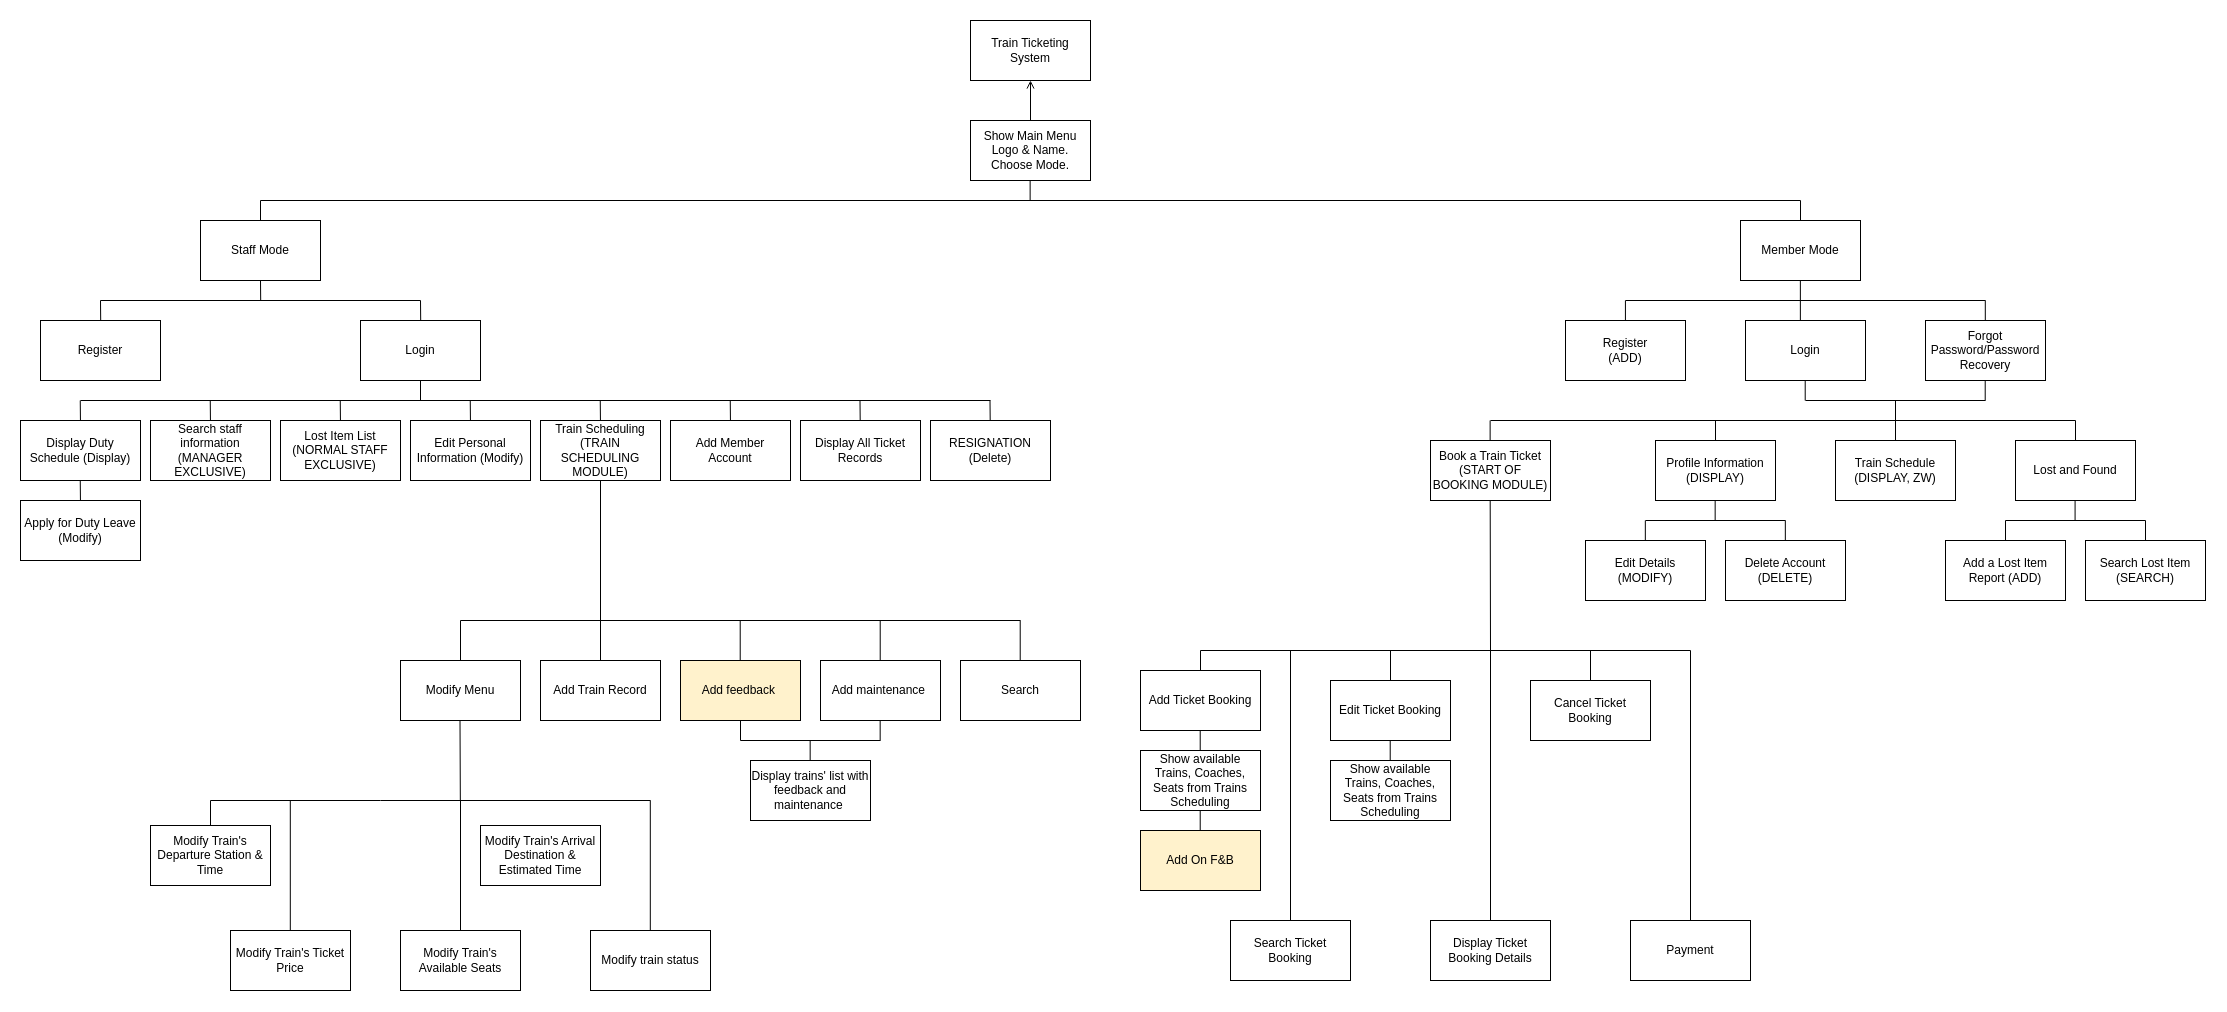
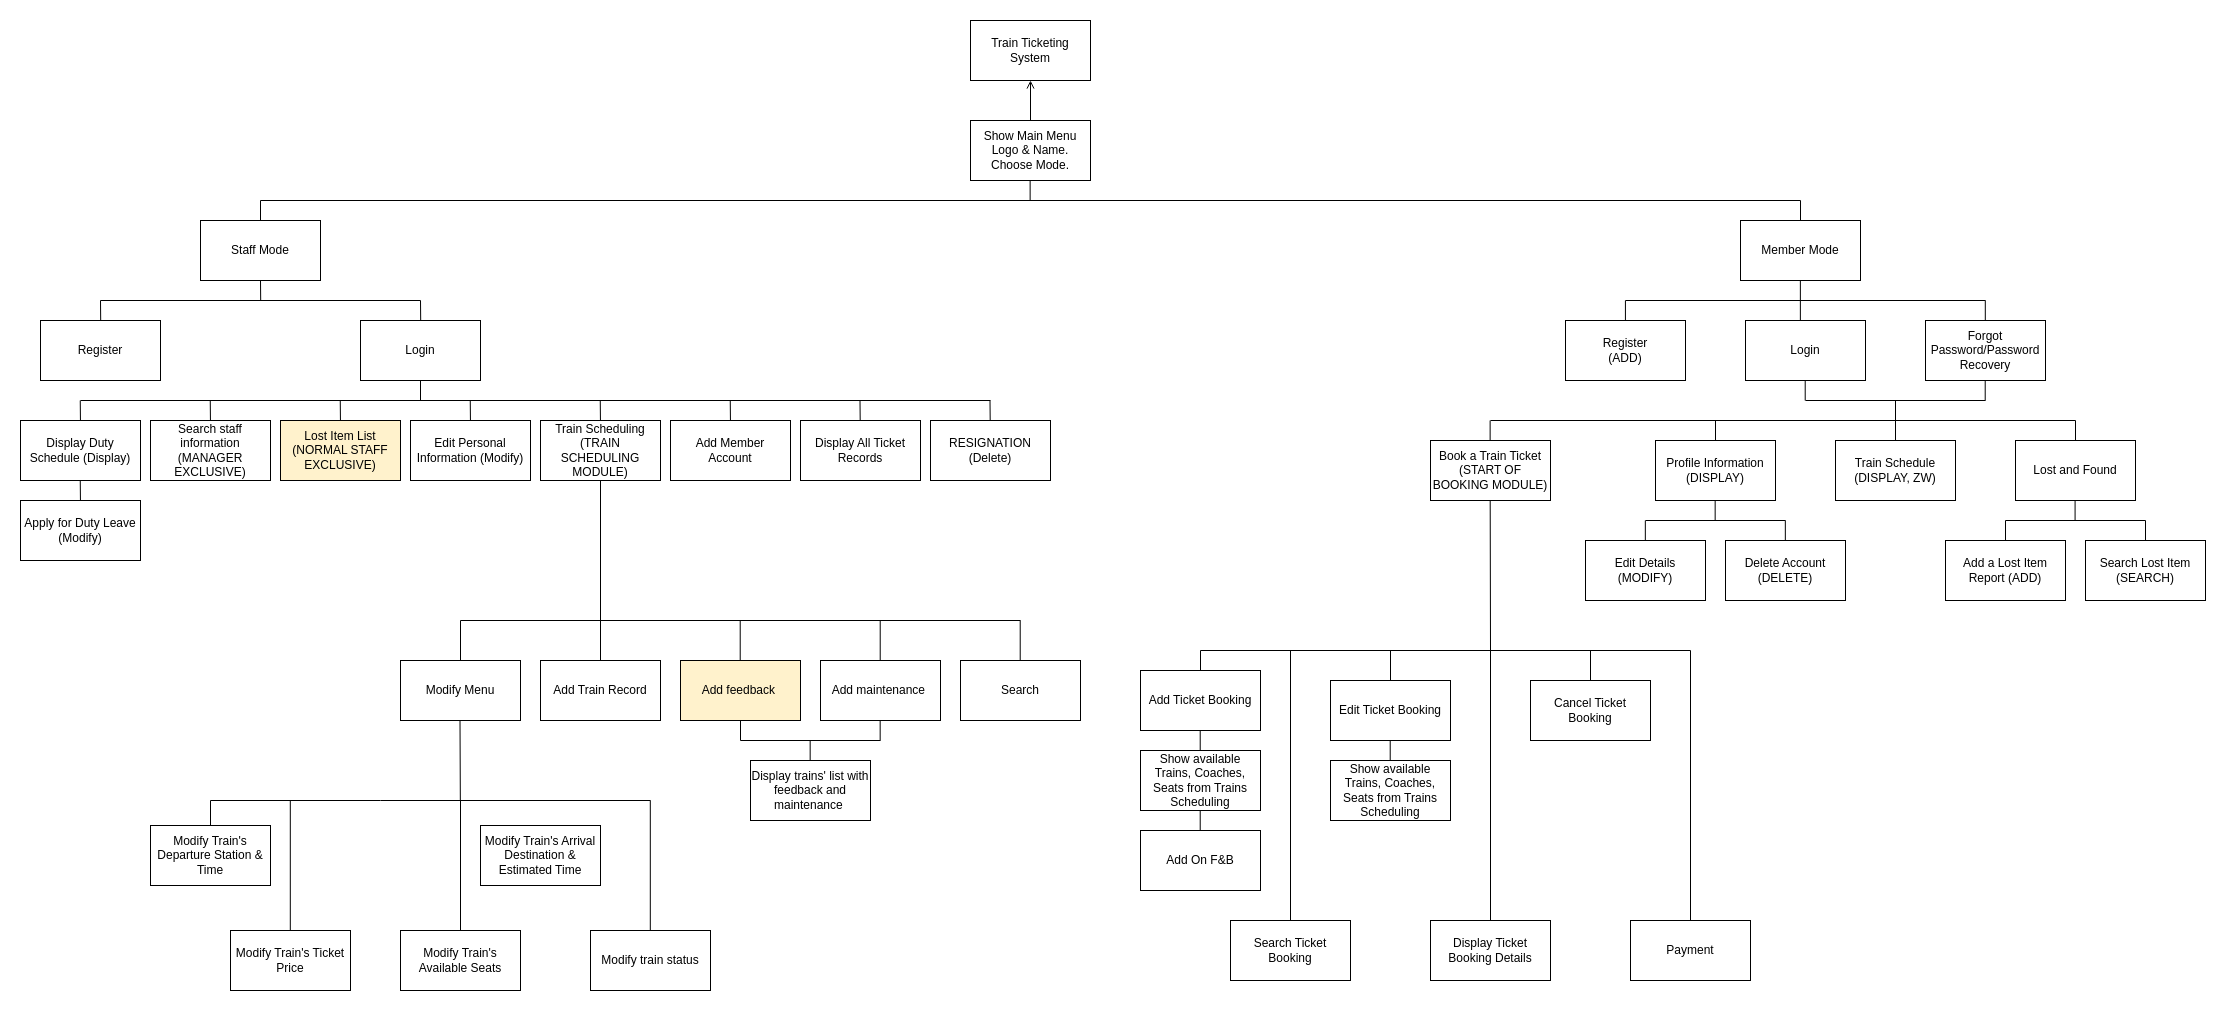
- <mxCell id="96" value="Lost Item List&lt;div&gt;(NORMAL STAFF EXCLUSIVE)&lt;/div&gt;" style="whiteSpace=wrap;html=1;rounded=0;" vertex="1" parent="1"><mxGeometry x="280" y="420" width="120" height="60" as="geometry" /></mxCell>
+ <mxCell id="96" value="Lost Item List&lt;div&gt;(NORMAL STAFF EXCLUSIVE)&lt;/div&gt;" style="whiteSpace=wrap;html=1;rounded=0;fillColor=#fff2cc;" vertex="1" parent="1"><mxGeometry x="280" y="420" width="120" height="60" as="geometry" /></mxCell>
- <mxCell id="15" value="Add On F&amp;amp;B" style="rounded=0;whiteSpace=wrap;html=1;fillColor=#fff2cc;" parent="1" vertex="1"><mxGeometry x="1140" y="830" width="120" height="60" as="geometry" /></mxCell>
+ <mxCell id="15" value="Add On F&amp;amp;B" style="rounded=0;whiteSpace=wrap;html=1;" parent="1" vertex="1"><mxGeometry x="1140" y="830" width="120" height="60" as="geometry" /></mxCell>
